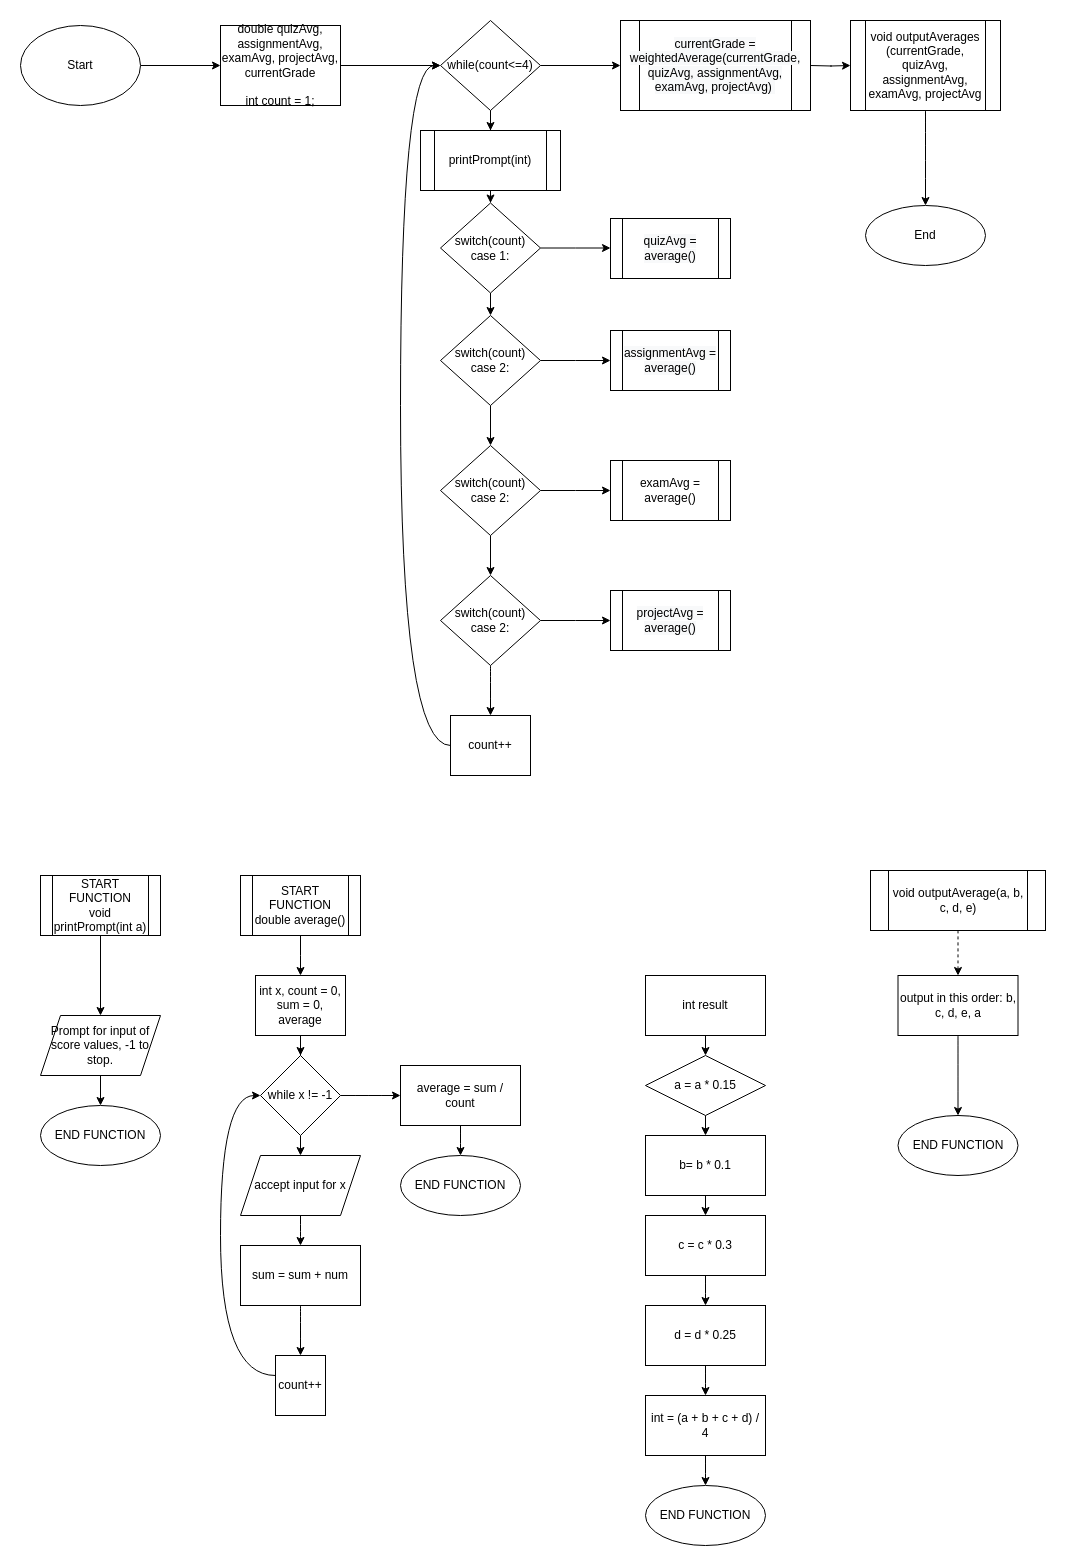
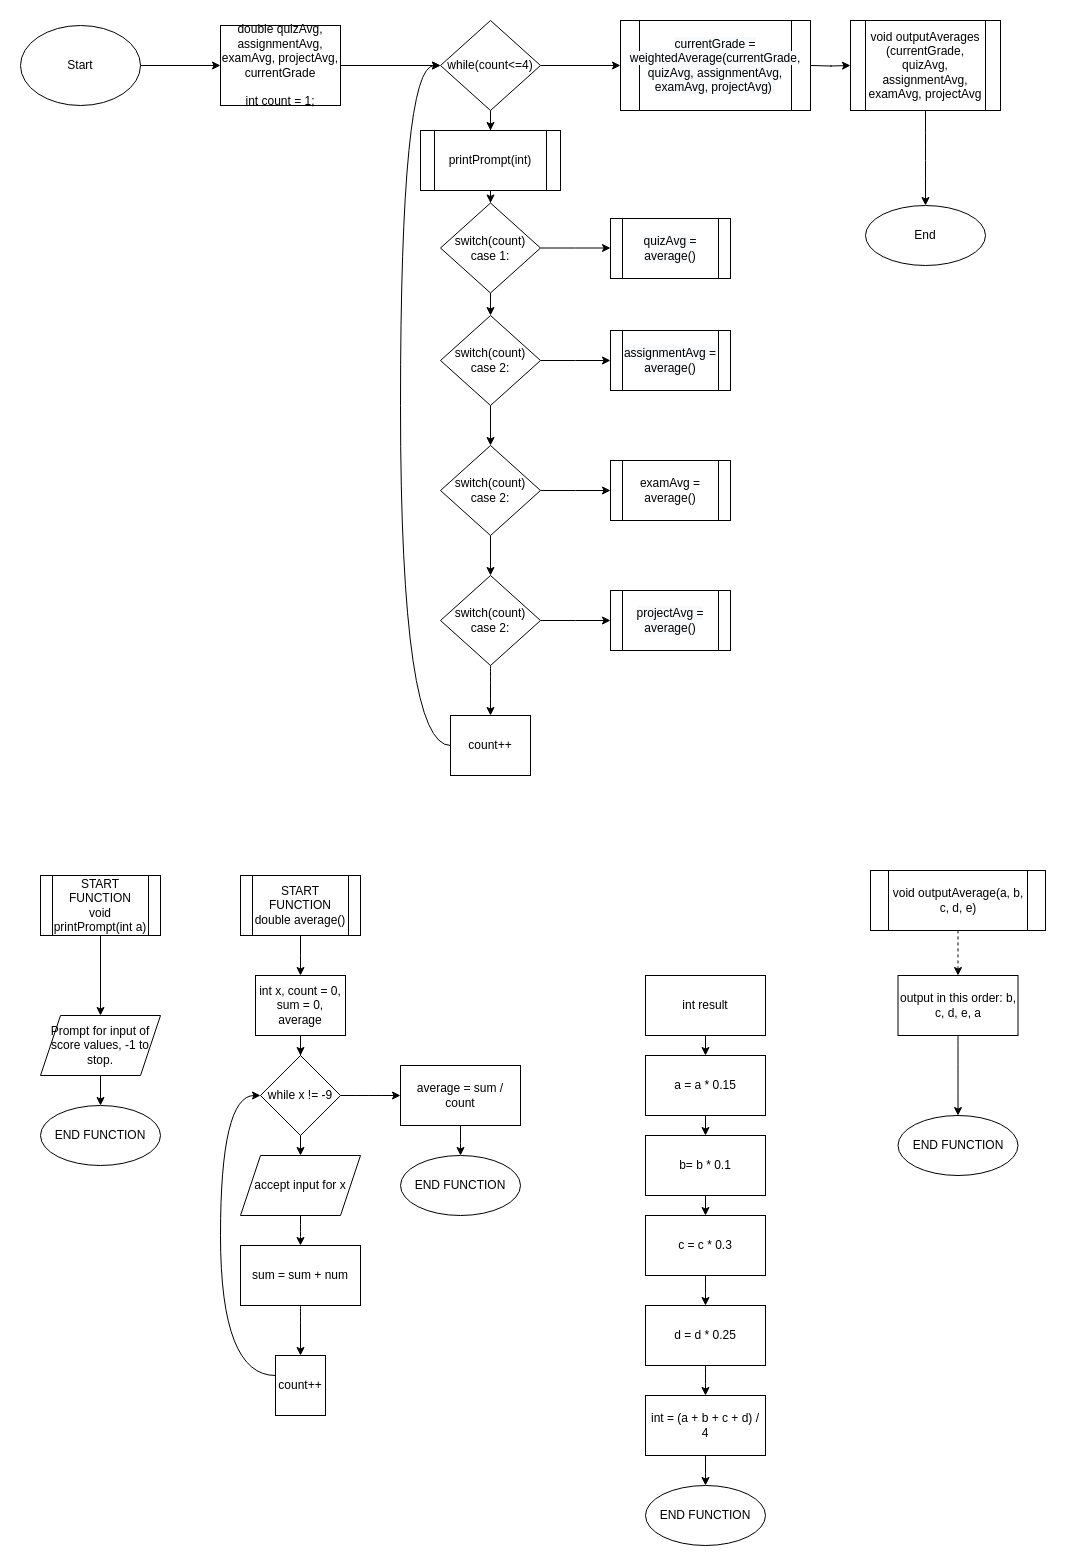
- <mxCell id="57" value="a = a * 0.15" style="rhombus;whiteSpace=wrap;html=1;" parent="1" vertex="1"><mxGeometry x="645" y="1055" width="120" height="60" as="geometry" /></mxCell>
+ <mxCell id="57" value="a = a * 0.15" style="whiteSpace=wrap;html=1;" parent="1" vertex="1"><mxGeometry x="645" y="1055" width="120" height="60" as="geometry" /></mxCell>
- <mxCell id="44" value="while x != -1" style="rhombus;whiteSpace=wrap;html=1;rounded=0;" parent="1" vertex="1"><mxGeometry x="260" y="1055" width="80" height="80" as="geometry" /></mxCell>
+ <mxCell id="44" value="while x != -9" style="rhombus;whiteSpace=wrap;html=1;rounded=0;" parent="1" vertex="1"><mxGeometry x="260" y="1055" width="80" height="80" as="geometry" /></mxCell>
